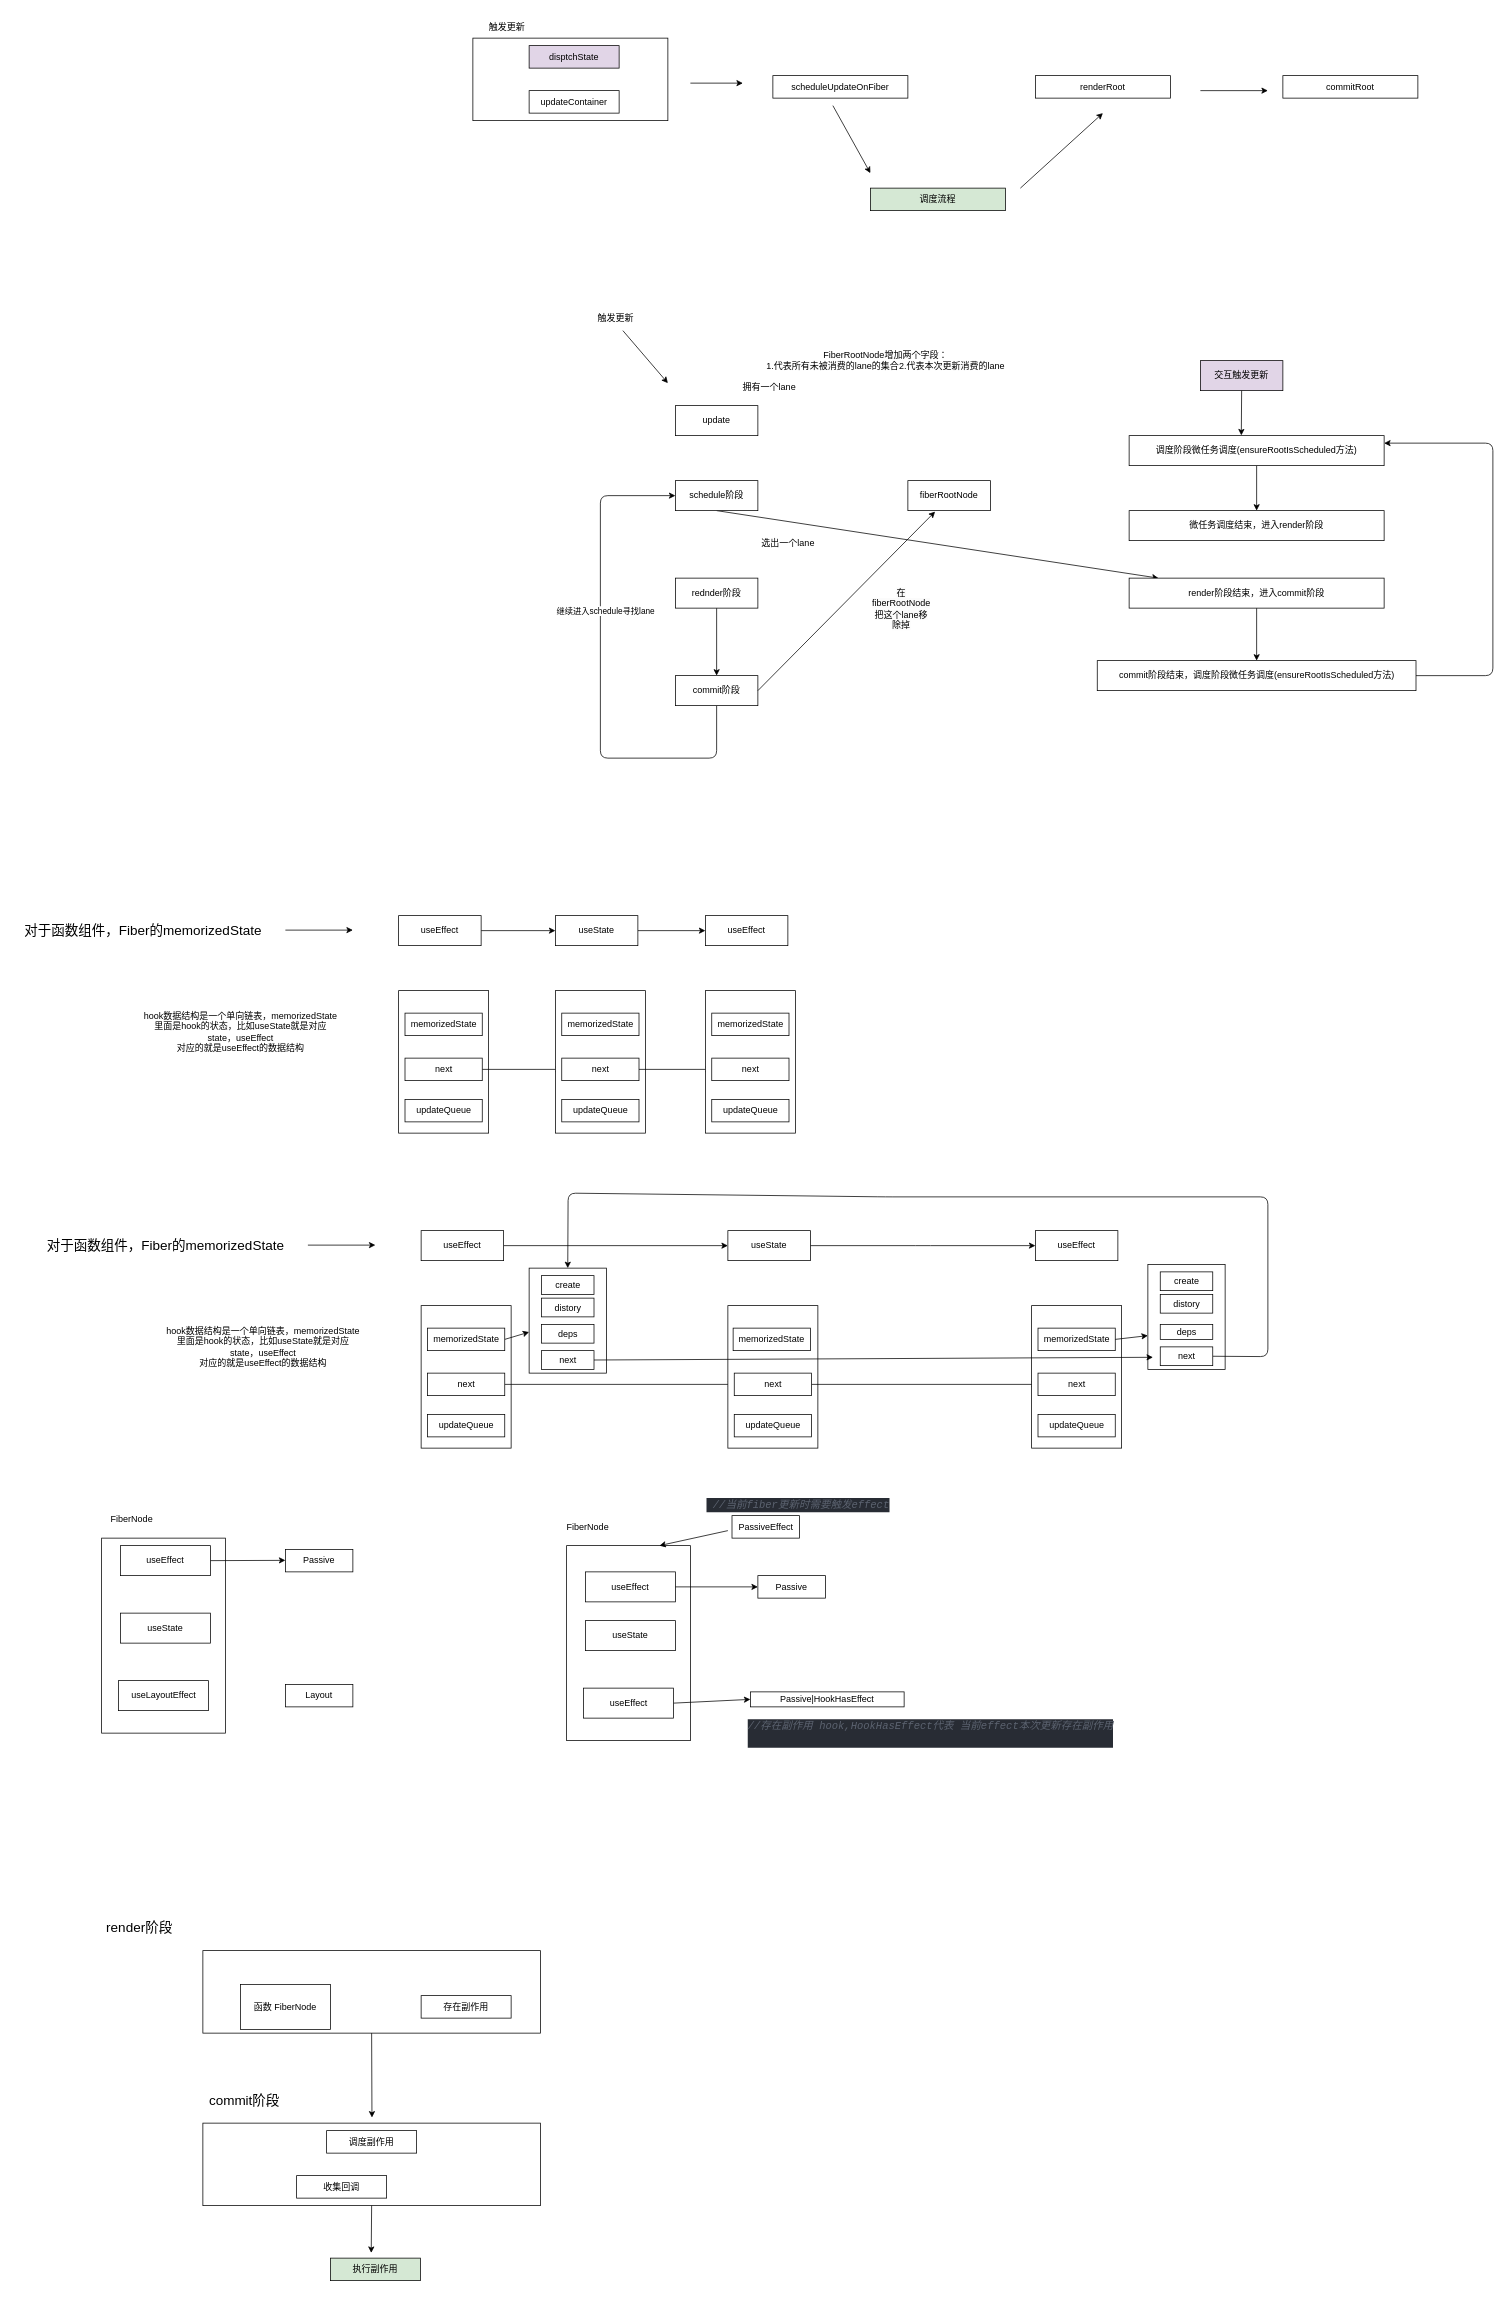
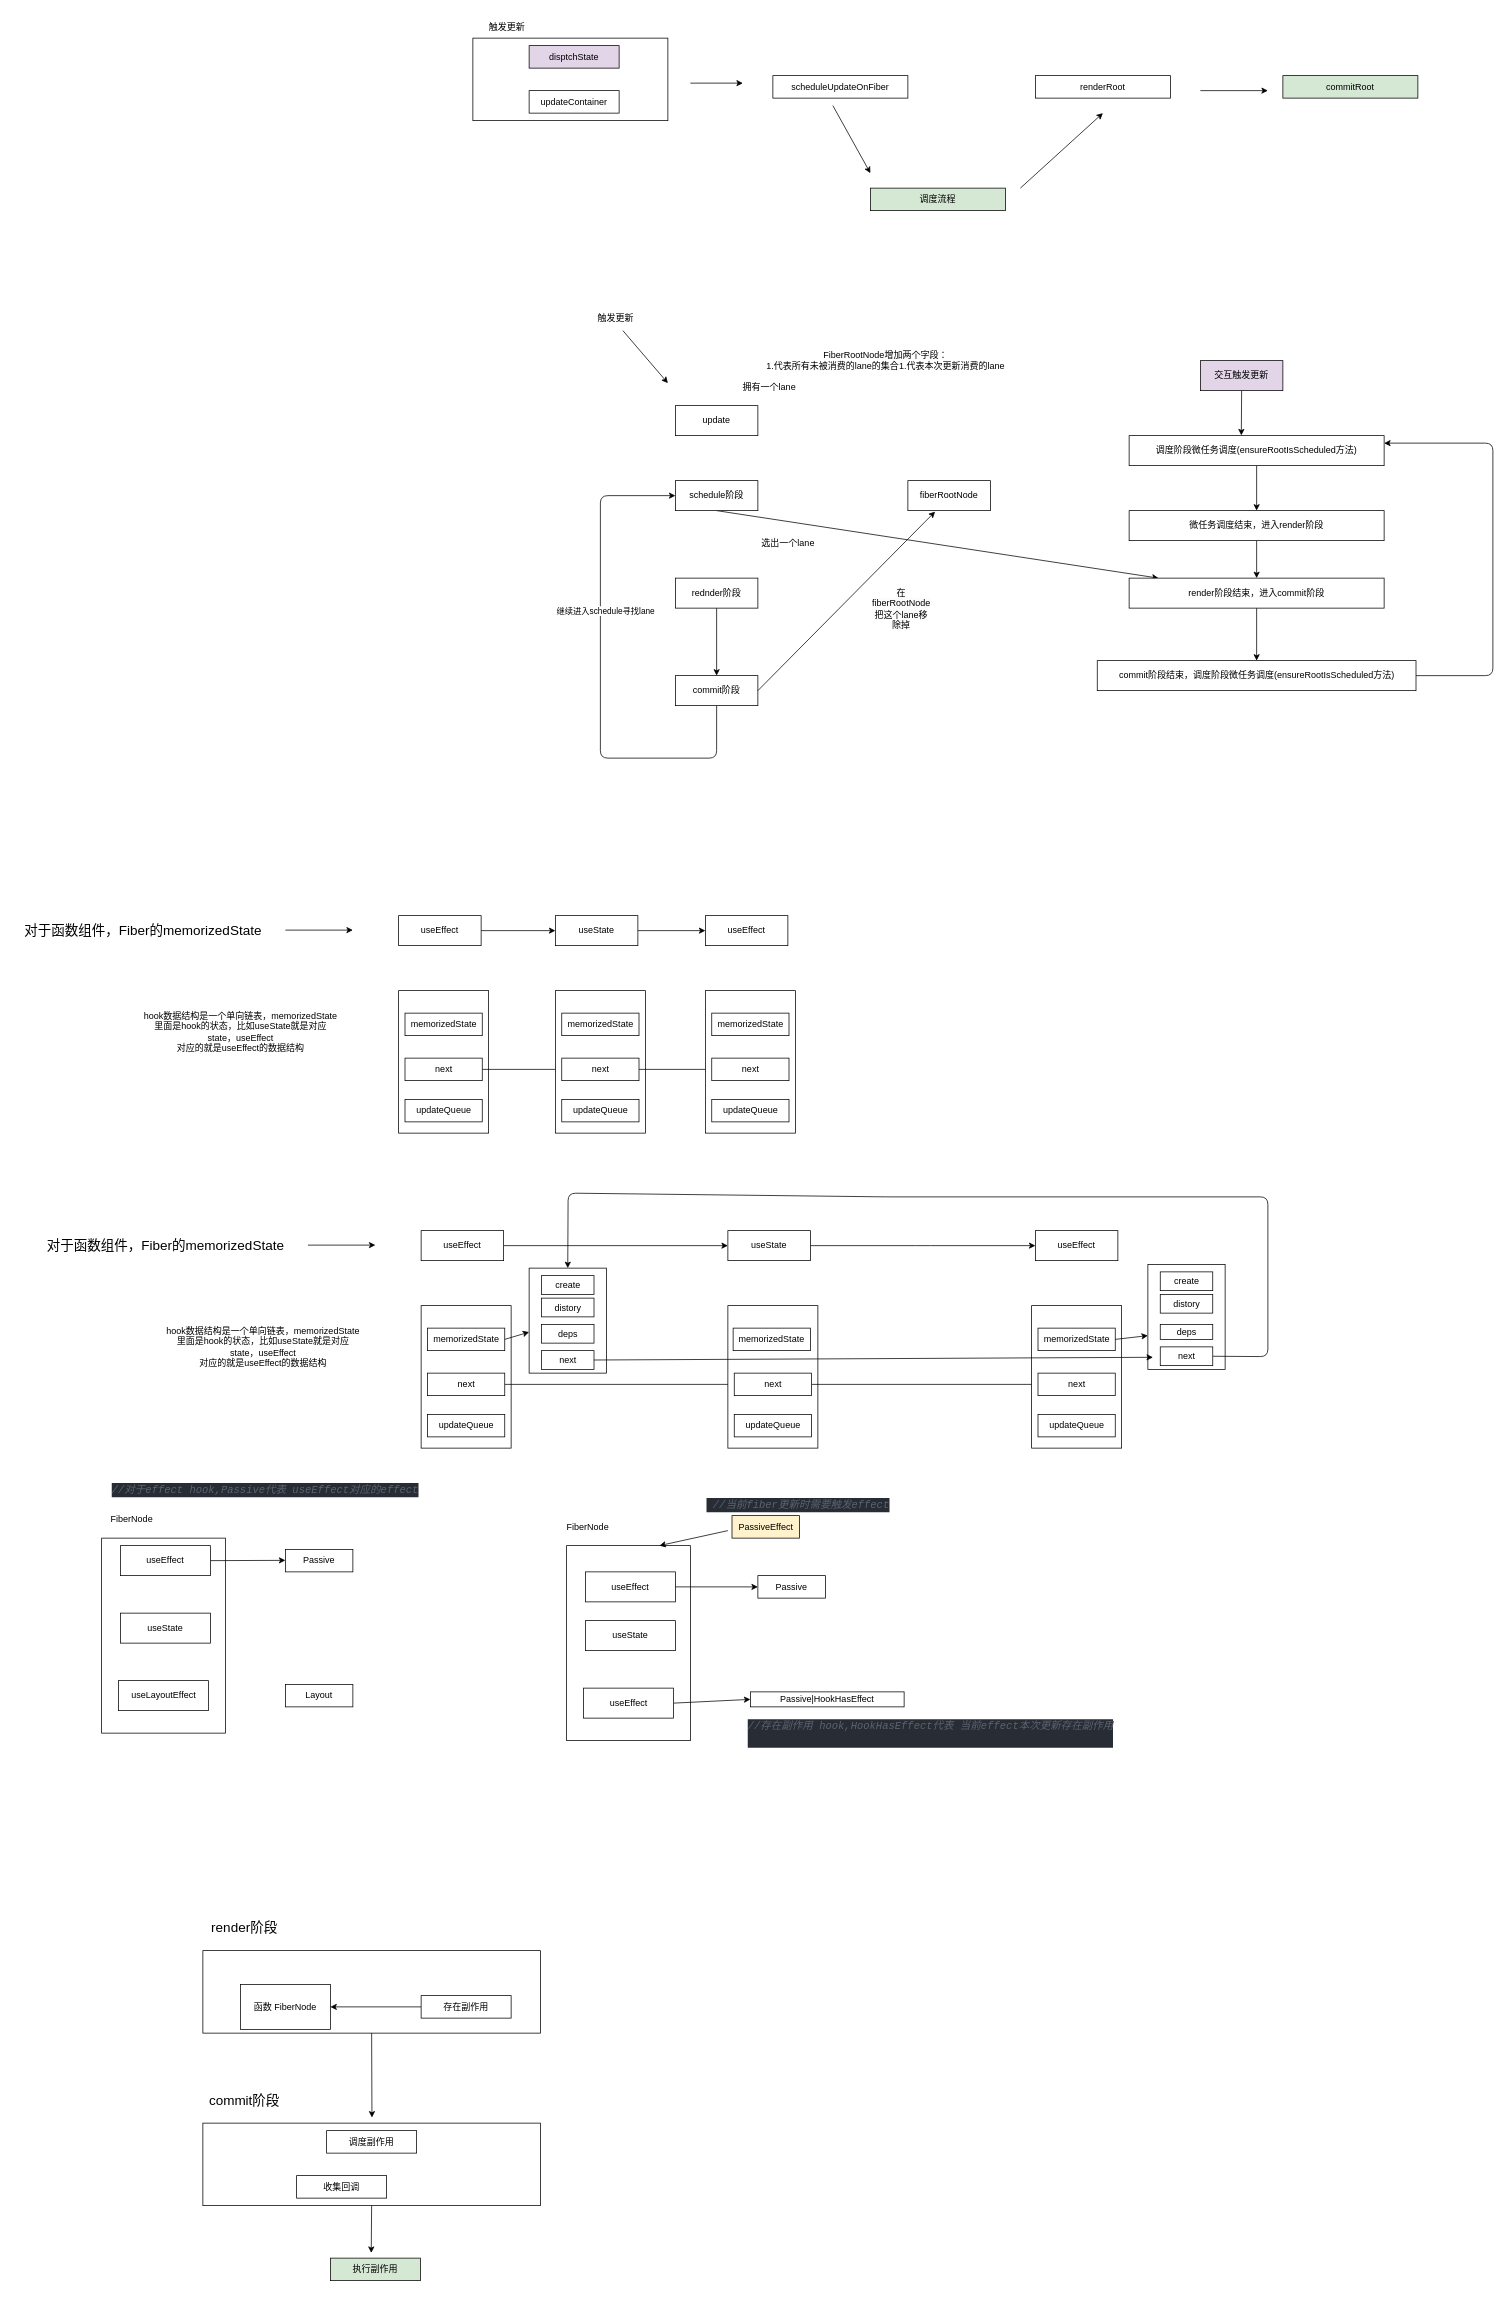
- <mxCell id="12" value="commitRoot" style="rounded=0;whiteSpace=wrap;html=1;" parent="1" vertex="1"><mxGeometry x="1710" y="100" width="180" height="30" as="geometry" /></mxCell>
+ <mxCell id="12" value="commitRoot" style="rounded=0;whiteSpace=wrap;html=1;fillColor=#d5e8d4;" parent="1" vertex="1"><mxGeometry x="1710" y="100" width="180" height="30" as="geometry" /></mxCell>
- <mxCell id="19" value="FiberRootNode增加两个字段：&lt;div&gt;1.代表所有未被消费的lane的集合&lt;span style=&quot;background-color: transparent;&quot;&gt;2.代表本次更新消费的lane&lt;/span&gt;&lt;/div&gt;" style="text;html=1;align=center;verticalAlign=middle;resizable=0;points=[];autosize=1;strokeColor=none;fillColor=none;" parent="1" vertex="1"><mxGeometry x="1010" y="460" width="340" height="40" as="geometry" /></mxCell>
+ <mxCell id="19" value="FiberRootNode增加两个字段：&lt;div&gt;1.代表所有未被消费的lane的集合&lt;span style=&quot;background-color: transparent;&quot;&gt;1.代表本次更新消费的lane&lt;/span&gt;&lt;/div&gt;" style="text;html=1;align=center;verticalAlign=middle;resizable=0;points=[];autosize=1;strokeColor=none;fillColor=none;" parent="1" vertex="1"><mxGeometry x="1010" y="460" width="340" height="40" as="geometry" /></mxCell>
+ <mxCell id="131" style="edgeStyle=none;html=1;exitX=0.5;exitY=1;exitDx=0;exitDy=0;entryX=0.5;entryY=0;entryDx=0;entryDy=0;" edge="1" parent="1" source="132" target="134"><mxGeometry relative="1" as="geometry" /></mxCell>
+ <mxCell id="100" value="&lt;div style=&quot;color: #abb2bf;background-color: #282c34;font-family: Consolas, 'Courier New', monospace;font-weight: normal;font-size: 14px;line-height: 19px;white-space: pre;&quot;&gt;&lt;div&gt;&lt;span style=&quot;color: #5c6370;font-style: italic;&quot;&gt;//对于effect hook,Passive代表 useEffect对应的effect&lt;/span&gt;&lt;/div&gt;&lt;div&gt;&lt;span style=&quot;color: #c678dd;&quot;&gt;&lt;/span&gt;&lt;/div&gt;&lt;/div&gt;" style="text;whiteSpace=wrap;html=1;" parent="1" vertex="1"><mxGeometry x="146.5" y="1970" width="420" height="40" as="geometry" /></mxCell>
- <mxCell id="113" value="PassiveEffect" style="whiteSpace=wrap;html=1;" parent="1" vertex="1"><mxGeometry x="975.5" y="2020" width="90" height="30" as="geometry" /></mxCell>
+ <mxCell id="113" value="PassiveEffect" style="whiteSpace=wrap;html=1;fillColor=#fff2cc;" parent="1" vertex="1"><mxGeometry x="975.5" y="2020" width="90" height="30" as="geometry" /></mxCell>
- <mxCell id="117" value="&lt;font style=&quot;font-size: 18px;&quot;&gt;render阶段&lt;/font&gt;" style="text;html=1;align=center;verticalAlign=middle;resizable=0;points=[];autosize=1;strokeColor=none;fillColor=none;" parent="1" vertex="1"><mxGeometry x="130" y="2550" width="110" height="40" as="geometry" /></mxCell>
+ <mxCell id="117" value="&lt;font style=&quot;font-size: 18px;&quot;&gt;render阶段&lt;/font&gt;" style="text;html=1;align=center;verticalAlign=middle;resizable=0;points=[];autosize=1;strokeColor=none;fillColor=none;" parent="1" vertex="1"><mxGeometry x="270" y="2550" width="110" height="40" as="geometry" /></mxCell>
+ <mxCell id="119" style="edgeStyle=none;html=1;exitX=0;exitY=0.5;exitDx=0;exitDy=0;" parent="1" source="120" target="118" edge="1"><mxGeometry relative="1" as="geometry" /></mxCell>
